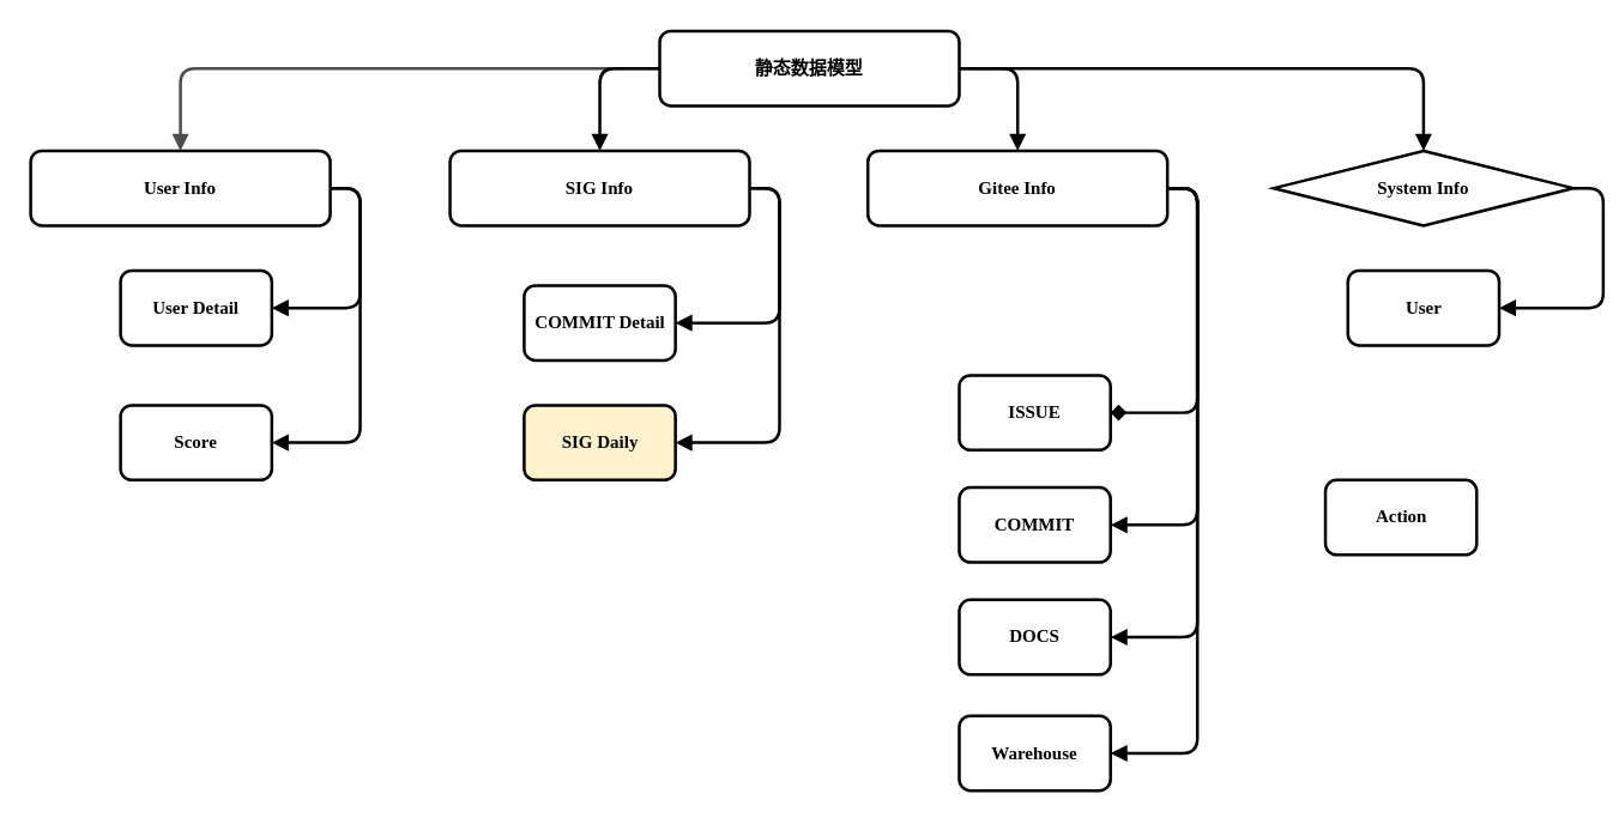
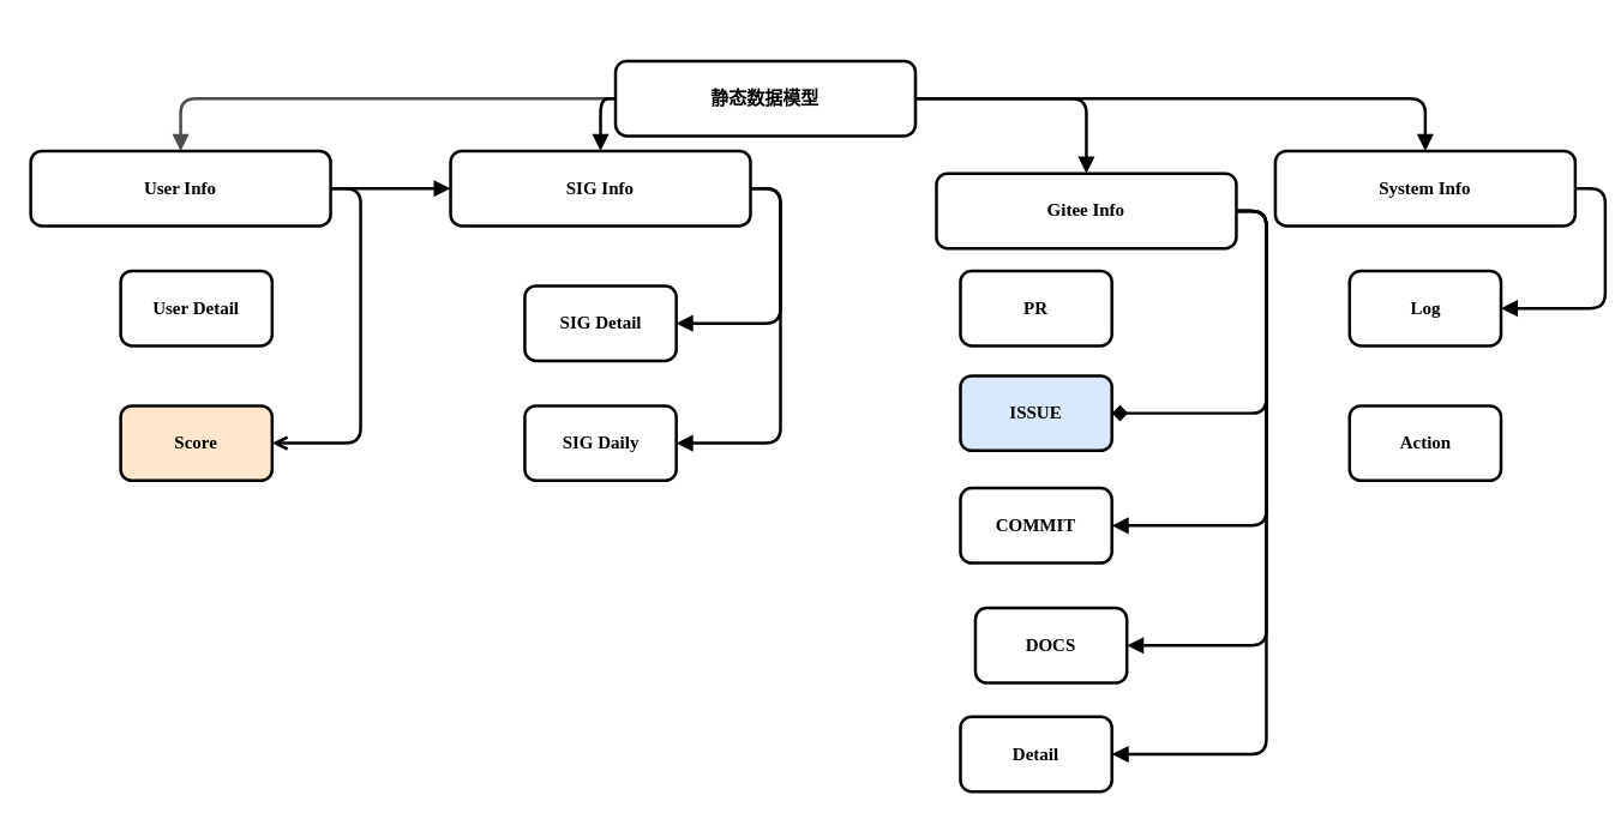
- <mxCell id="9" value="静态数据模型" style="whiteSpace=wrap;html=1;rounded=1;shadow=0;comic=0;strokeWidth=2;fontFamily=Verdana;align=center;fontSize=12;fontStyle=1" parent="1" vertex="1"><mxGeometry x="440" y="20" width="200" height="50" as="geometry" /></mxCell>
+ <mxCell id="9" value="静态数据模型" style="whiteSpace=wrap;html=1;rounded=1;shadow=0;comic=0;strokeWidth=2;fontFamily=Verdana;align=center;fontSize=12;fontStyle=1" parent="1" vertex="1"><mxGeometry x="410" y="40" width="200" height="50" as="geometry" /></mxCell>
- <mxCell id="17" value="Gitee Info" style="whiteSpace=wrap;html=1;rounded=1;shadow=0;comic=0;strokeWidth=2;fontFamily=Verdana;align=center;fontSize=12;fontStyle=1" vertex="1" parent="1"><mxGeometry x="579" y="100" width="200" height="50" as="geometry" /></mxCell>
+ <mxCell id="17" value="Gitee Info" style="whiteSpace=wrap;html=1;rounded=1;shadow=0;comic=0;strokeWidth=2;fontFamily=Verdana;align=center;fontSize=12;fontStyle=1" vertex="1" parent="1"><mxGeometry x="624" y="115" width="200" height="50" as="geometry" /></mxCell>
- <mxCell id="28" value="System Info" style="rhombus;whiteSpace=wrap;html=1;shadow=0;comic=0;strokeWidth=2;fontFamily=Verdana;align=center;fontSize=12;fontStyle=1;" vertex="1" parent="1"><mxGeometry x="850" y="100" width="200" height="50" as="geometry" /></mxCell>
+ <mxCell id="28" value="System Info" style="whiteSpace=wrap;html=1;rounded=1;shadow=0;comic=0;strokeWidth=2;fontFamily=Verdana;align=center;fontSize=12;fontStyle=1" vertex="1" parent="1"><mxGeometry x="850" y="100" width="200" height="50" as="geometry" /></mxCell>
- <mxCell id="3" style="edgeStyle=orthogonalEdgeStyle;rounded=1;orthogonalLoop=1;jettySize=auto;html=1;exitX=1;exitY=0.5;exitDx=0;exitDy=0;entryX=1;entryY=0.5;entryDx=0;entryDy=0;strokeWidth=2;endArrow=block;endFill=1;" edge="1" parent="1" source="5" target="23"><mxGeometry relative="1" as="geometry" /></mxCell>
+ <mxCell id="3" style="edgeStyle=orthogonalEdgeStyle;rounded=1;orthogonalLoop=1;jettySize=auto;html=1;exitX=1;exitY=0.5;exitDx=0;exitDy=0;strokeWidth=2;endArrow=block;endFill=1;" edge="1" parent="1" source="5" target="12"><mxGeometry relative="1" as="geometry" /></mxCell>
+ <mxCell id="18" value="PR" style="whiteSpace=wrap;html=1;rounded=1;shadow=0;comic=0;strokeWidth=2;fontFamily=Verdana;align=center;fontSize=12;fontStyle=1" vertex="1" parent="1"><mxGeometry x="640" y="180" width="101" height="50" as="geometry" /></mxCell>
- <mxCell id="29" value="User" style="whiteSpace=wrap;html=1;rounded=1;shadow=0;comic=0;strokeWidth=2;fontFamily=Verdana;align=center;fontSize=12;fontStyle=1" vertex="1" parent="1"><mxGeometry x="899.5" y="180" width="101" height="50" as="geometry" /></mxCell>
+ <mxCell id="29" value="Log" style="whiteSpace=wrap;html=1;rounded=1;shadow=0;comic=0;strokeWidth=2;fontFamily=Verdana;align=center;fontSize=12;fontStyle=1" vertex="1" parent="1"><mxGeometry x="899.5" y="180" width="101" height="50" as="geometry" /></mxCell>
- <mxCell id="21" value="COMMIT Detail" style="whiteSpace=wrap;html=1;rounded=1;shadow=0;comic=0;strokeWidth=2;fontFamily=Verdana;align=center;fontSize=12;fontStyle=1" vertex="1" parent="1"><mxGeometry x="349.5" y="190" width="101" height="50" as="geometry" /></mxCell>
+ <mxCell id="21" value="SIG Detail" style="whiteSpace=wrap;html=1;rounded=1;shadow=0;comic=0;strokeWidth=2;fontFamily=Verdana;align=center;fontSize=12;fontStyle=1" vertex="1" parent="1"><mxGeometry x="349.5" y="190" width="101" height="50" as="geometry" /></mxCell>
- <mxCell id="19" value="ISSUE" style="whiteSpace=wrap;html=1;rounded=1;shadow=0;comic=0;strokeWidth=2;fontFamily=Verdana;align=center;fontSize=12;fontStyle=1" vertex="1" parent="1"><mxGeometry x="640" y="250" width="101" height="50" as="geometry" /></mxCell>
+ <mxCell id="19" value="ISSUE" style="whiteSpace=wrap;html=1;rounded=1;shadow=0;comic=0;strokeWidth=2;fontFamily=Verdana;align=center;fontSize=12;fontStyle=1;fillColor=#dae8fc;" vertex="1" parent="1"><mxGeometry x="640" y="250" width="101" height="50" as="geometry" /></mxCell>
- <mxCell id="26" value="Score" style="whiteSpace=wrap;html=1;rounded=1;shadow=0;comic=0;strokeWidth=2;fontFamily=Verdana;align=center;fontSize=12;fontStyle=1" vertex="1" parent="1"><mxGeometry x="80" y="270" width="101" height="50" as="geometry" /></mxCell>
+ <mxCell id="26" value="Score" style="whiteSpace=wrap;html=1;rounded=1;shadow=0;comic=0;strokeWidth=2;fontFamily=Verdana;align=center;fontSize=12;fontStyle=1;fillColor=#ffe6cc;" vertex="1" parent="1"><mxGeometry x="80" y="270" width="101" height="50" as="geometry" /></mxCell>
- <mxCell id="4" style="edgeStyle=orthogonalEdgeStyle;rounded=1;orthogonalLoop=1;jettySize=auto;html=1;exitX=1;exitY=0.5;exitDx=0;exitDy=0;entryX=1;entryY=0.5;entryDx=0;entryDy=0;strokeWidth=2;endArrow=block;endFill=1;" edge="1" parent="1" source="5" target="26"><mxGeometry relative="1" as="geometry" /></mxCell>
+ <mxCell id="4" style="edgeStyle=orthogonalEdgeStyle;rounded=1;orthogonalLoop=1;jettySize=auto;html=1;exitX=1;exitY=0.5;exitDx=0;exitDy=0;entryX=1;entryY=0.5;entryDx=0;entryDy=0;strokeWidth=2;endArrow=open;endFill=1;" edge="1" parent="1" source="5" target="26"><mxGeometry relative="1" as="geometry" /></mxCell>
- <mxCell id="22" value="SIG Daily" style="whiteSpace=wrap;html=1;rounded=1;shadow=0;comic=0;strokeWidth=2;fontFamily=Verdana;align=center;fontSize=12;fontStyle=1;fillColor=#fff2cc;" vertex="1" parent="1"><mxGeometry x="349.5" y="270" width="101" height="50" as="geometry" /></mxCell>
+ <mxCell id="22" value="SIG Daily" style="whiteSpace=wrap;html=1;rounded=1;shadow=0;comic=0;strokeWidth=2;fontFamily=Verdana;align=center;fontSize=12;fontStyle=1" vertex="1" parent="1"><mxGeometry x="349.5" y="270" width="101" height="50" as="geometry" /></mxCell>
- <mxCell id="30" value="Action" style="whiteSpace=wrap;html=1;rounded=1;shadow=0;comic=0;strokeWidth=2;fontFamily=Verdana;align=center;fontSize=12;fontStyle=1" vertex="1" parent="1"><mxGeometry x="884.5" y="320" width="101" height="50" as="geometry" /></mxCell>
+ <mxCell id="30" value="Action" style="whiteSpace=wrap;html=1;rounded=1;shadow=0;comic=0;strokeWidth=2;fontFamily=Verdana;align=center;fontSize=12;fontStyle=1" vertex="1" parent="1"><mxGeometry x="899.5" y="270" width="101" height="50" as="geometry" /></mxCell>
- <mxCell id="24" value="DOCS" style="whiteSpace=wrap;html=1;rounded=1;shadow=0;comic=0;strokeWidth=2;fontFamily=Verdana;align=center;fontSize=12;fontStyle=1" vertex="1" parent="1"><mxGeometry x="640" y="400" width="101" height="50" as="geometry" /></mxCell>
+ <mxCell id="24" value="DOCS" style="whiteSpace=wrap;html=1;rounded=1;shadow=0;comic=0;strokeWidth=2;fontFamily=Verdana;align=center;fontSize=12;fontStyle=1" vertex="1" parent="1"><mxGeometry x="650" y="405" width="101" height="50" as="geometry" /></mxCell>
- <mxCell id="25" value="Warehouse" style="whiteSpace=wrap;html=1;rounded=1;shadow=0;comic=0;strokeWidth=2;fontFamily=Verdana;align=center;fontSize=12;fontStyle=1" vertex="1" parent="1"><mxGeometry x="640" y="477.5" width="101" height="50" as="geometry" /></mxCell>
+ <mxCell id="25" value="Detail" style="whiteSpace=wrap;html=1;rounded=1;shadow=0;comic=0;strokeWidth=2;fontFamily=Verdana;align=center;fontSize=12;fontStyle=1" vertex="1" parent="1"><mxGeometry x="640" y="477.5" width="101" height="50" as="geometry" /></mxCell>
